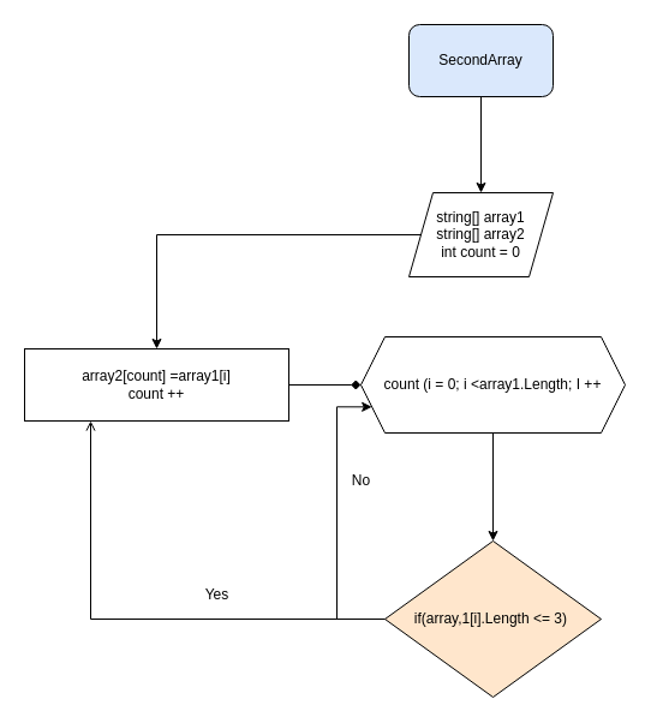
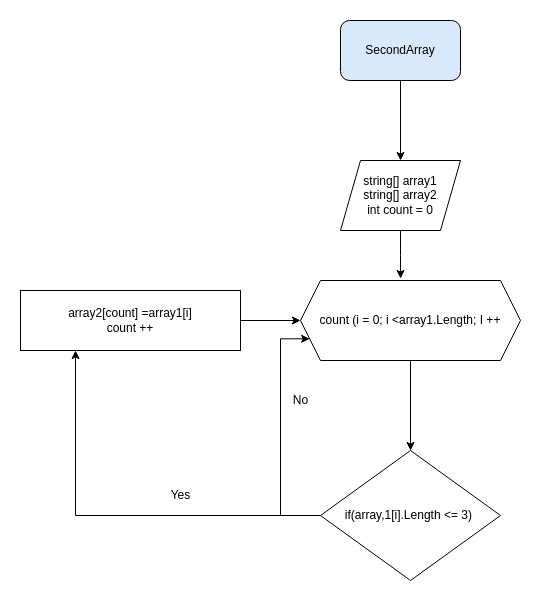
- <mxCell id="4" style="edgeStyle=orthogonalEdgeStyle;rounded=0;orthogonalLoop=1;jettySize=auto;html=1;" edge="1" parent="1" source="5" target="12"><mxGeometry relative="1" as="geometry" /></mxCell>
+ <mxCell id="4" style="edgeStyle=orthogonalEdgeStyle;rounded=0;orthogonalLoop=1;jettySize=auto;html=1;entryX=0.455;entryY=-0.025;entryDx=0;entryDy=0;entryPerimeter=0;" edge="1" parent="1" source="5" target="7"><mxGeometry relative="1" as="geometry" /></mxCell>
- <mxCell id="11" style="edgeStyle=orthogonalEdgeStyle;rounded=0;orthogonalLoop=1;jettySize=auto;html=1;exitX=1;exitY=0.5;exitDx=0;exitDy=0;endArrow=diamond;" edge="1" parent="1" source="12" target="7"><mxGeometry relative="1" as="geometry" /></mxCell>
+ <mxCell id="11" style="edgeStyle=orthogonalEdgeStyle;rounded=0;orthogonalLoop=1;jettySize=auto;html=1;exitX=1;exitY=0.5;exitDx=0;exitDy=0;" edge="1" parent="1" source="12" target="7"><mxGeometry relative="1" as="geometry" /></mxCell>
- <mxCell id="8" style="edgeStyle=orthogonalEdgeStyle;rounded=0;orthogonalLoop=1;jettySize=auto;html=1;exitX=0;exitY=0.5;exitDx=0;exitDy=0;entryX=0.25;entryY=1;entryDx=0;entryDy=0;endArrow=open;" edge="1" parent="1" source="10" target="12"><mxGeometry relative="1" as="geometry"><mxPoint x="190" y="360" as="targetPoint" /><Array as="points"><mxPoint x="75" y="515" /></Array></mxGeometry></mxCell>
+ <mxCell id="8" style="edgeStyle=orthogonalEdgeStyle;rounded=0;orthogonalLoop=1;jettySize=auto;html=1;exitX=0;exitY=0.5;exitDx=0;exitDy=0;entryX=0.25;entryY=1;entryDx=0;entryDy=0;" edge="1" parent="1" source="10" target="12"><mxGeometry relative="1" as="geometry"><mxPoint x="190" y="360" as="targetPoint" /><Array as="points"><mxPoint x="75" y="515" /></Array></mxGeometry></mxCell>
- <mxCell id="10" value="if(array,1[i].Length &amp;lt;= 3)&amp;nbsp;" style="rhombus;whiteSpace=wrap;html=1;fillColor=#ffe6cc;" vertex="1" parent="1"><mxGeometry x="320" y="450" width="180" height="130" as="geometry" /></mxCell>
+ <mxCell id="10" value="if(array,1[i].Length &amp;lt;= 3)&amp;nbsp;" style="rhombus;whiteSpace=wrap;html=1;" vertex="1" parent="1"><mxGeometry x="320" y="450" width="180" height="130" as="geometry" /></mxCell>
